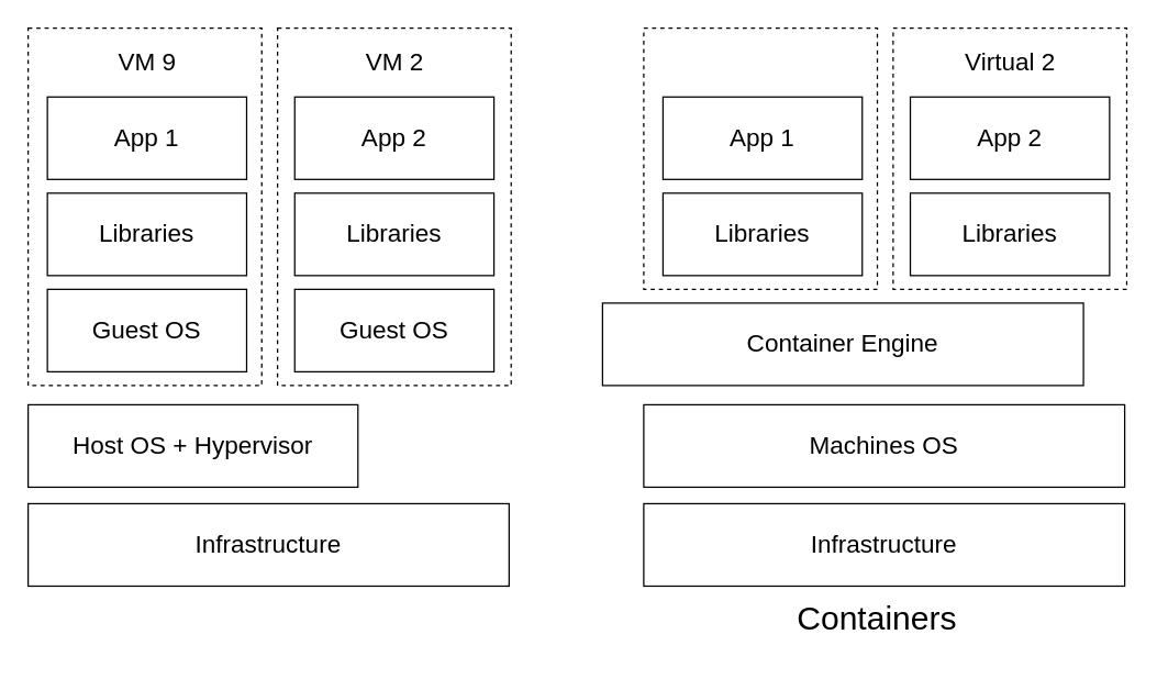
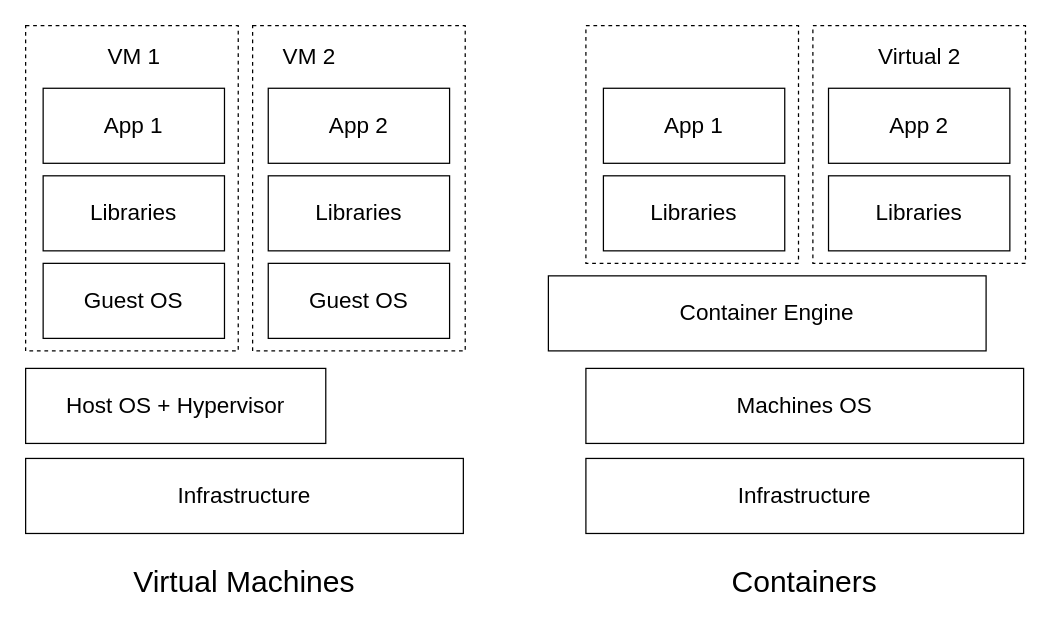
- <mxCell id="15" value="&lt;font style=&quot;font-size: 18px;&quot;&gt;VM 9&lt;/font&gt;" style="text;html=1;align=center;verticalAlign=middle;whiteSpace=wrap;rounded=0;" vertex="1" parent="1"><mxGeometry x="76.5" y="30" width="60" height="30" as="geometry" /></mxCell>
+ <mxCell id="15" value="&lt;font style=&quot;font-size: 18px;&quot;&gt;VM 1&lt;/font&gt;" style="text;html=1;align=center;verticalAlign=middle;whiteSpace=wrap;rounded=0;" vertex="1" parent="1"><mxGeometry x="76.5" y="30" width="60" height="30" as="geometry" /></mxCell>
- <mxCell id="16" value="&lt;font style=&quot;font-size: 18px;&quot;&gt;VM 2&lt;/font&gt;" style="text;html=1;align=center;verticalAlign=middle;whiteSpace=wrap;rounded=0;" vertex="1" parent="1"><mxGeometry x="256.5" y="30" width="60" height="30" as="geometry" /></mxCell>
+ <mxCell id="16" value="&lt;font style=&quot;font-size: 18px;&quot;&gt;VM 2&lt;/font&gt;" style="text;html=1;align=center;verticalAlign=middle;whiteSpace=wrap;rounded=0;" vertex="1" parent="1"><mxGeometry x="216.5" y="30" width="60" height="30" as="geometry" /></mxCell>
- <mxCell id="17" value="&lt;font style=&quot;font-size: 24px;&quot;&gt;Containers&lt;/font&gt;" style="text;html=1;align=center;verticalAlign=middle;whiteSpace=wrap;rounded=0;" vertex="1" parent="1"><mxGeometry x="548" y="435" width="180" height="30" as="geometry" /></mxCell>
+ <mxCell id="17" value="&lt;font style=&quot;font-size: 24px;&quot;&gt;Containers&lt;/font&gt;" style="text;html=1;align=center;verticalAlign=middle;whiteSpace=wrap;rounded=0;" vertex="1" parent="1"><mxGeometry x="553" y="450" width="180" height="30" as="geometry" /></mxCell>
+ <mxCell id="6" value="&lt;font style=&quot;font-size: 24px;&quot;&gt;Virtual Machines&lt;/font&gt;" style="text;html=1;align=center;verticalAlign=middle;whiteSpace=wrap;rounded=0;" vertex="1" parent="1"><mxGeometry x="105" y="450" width="180" height="30" as="geometry" /></mxCell>
